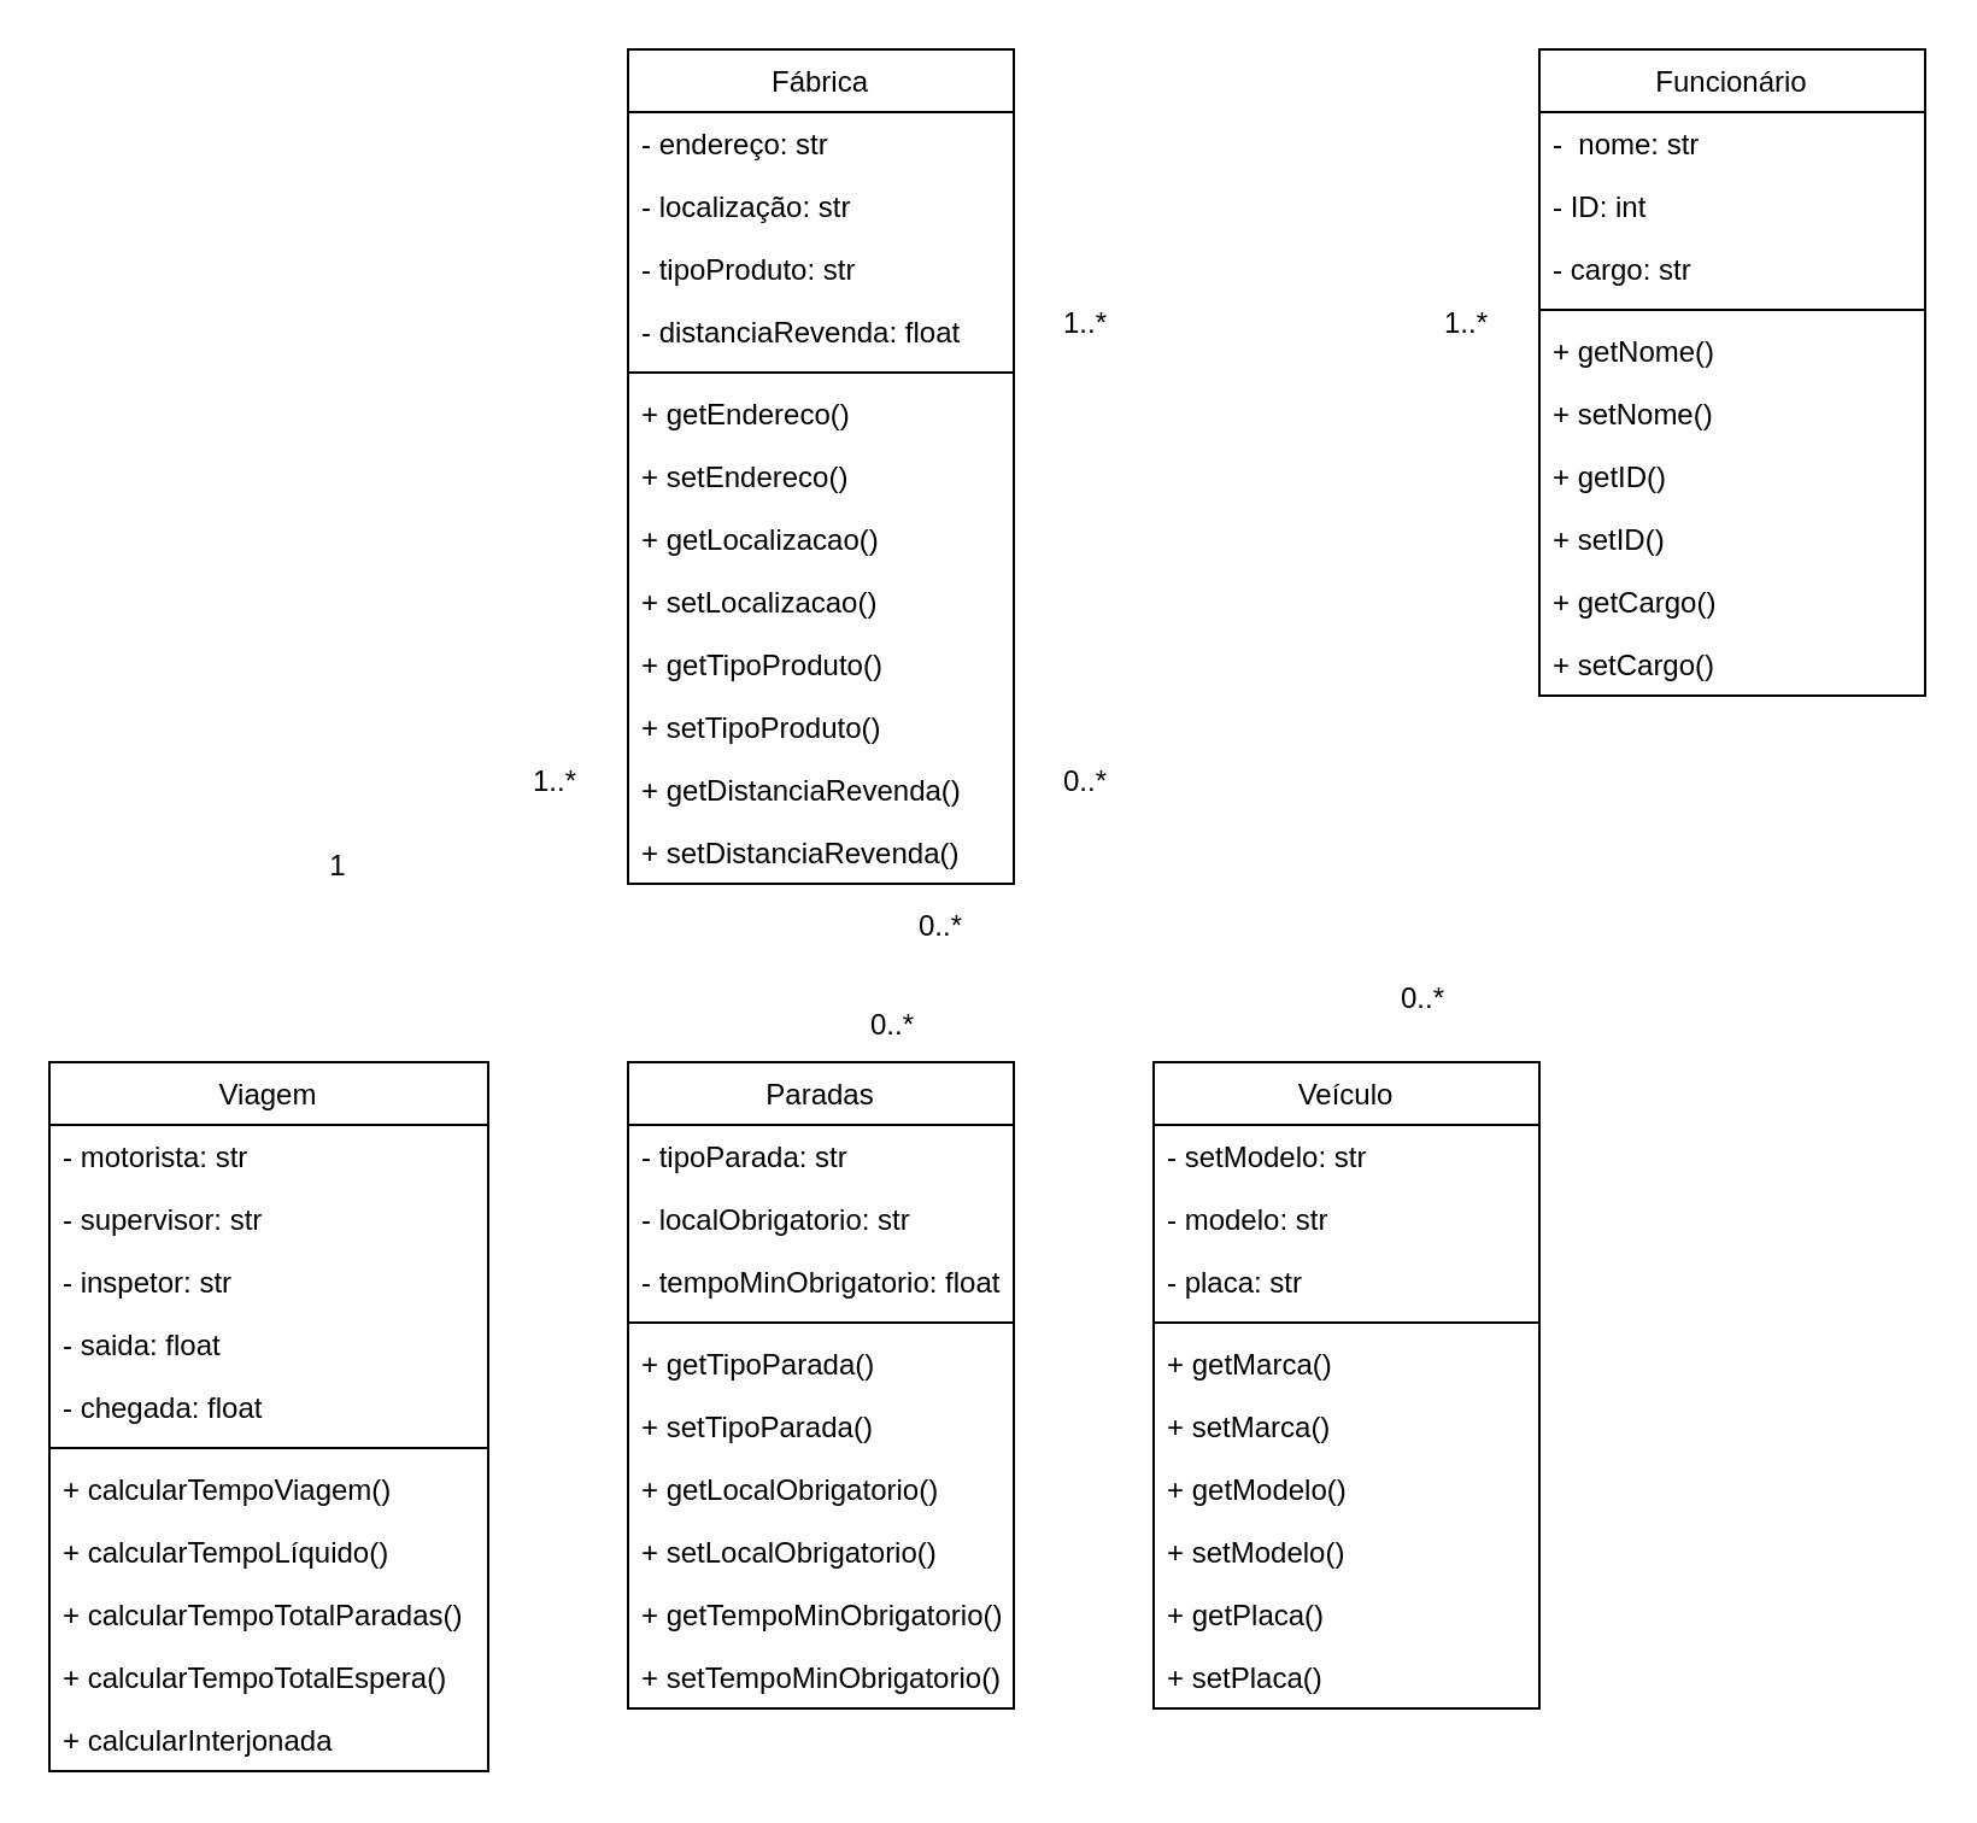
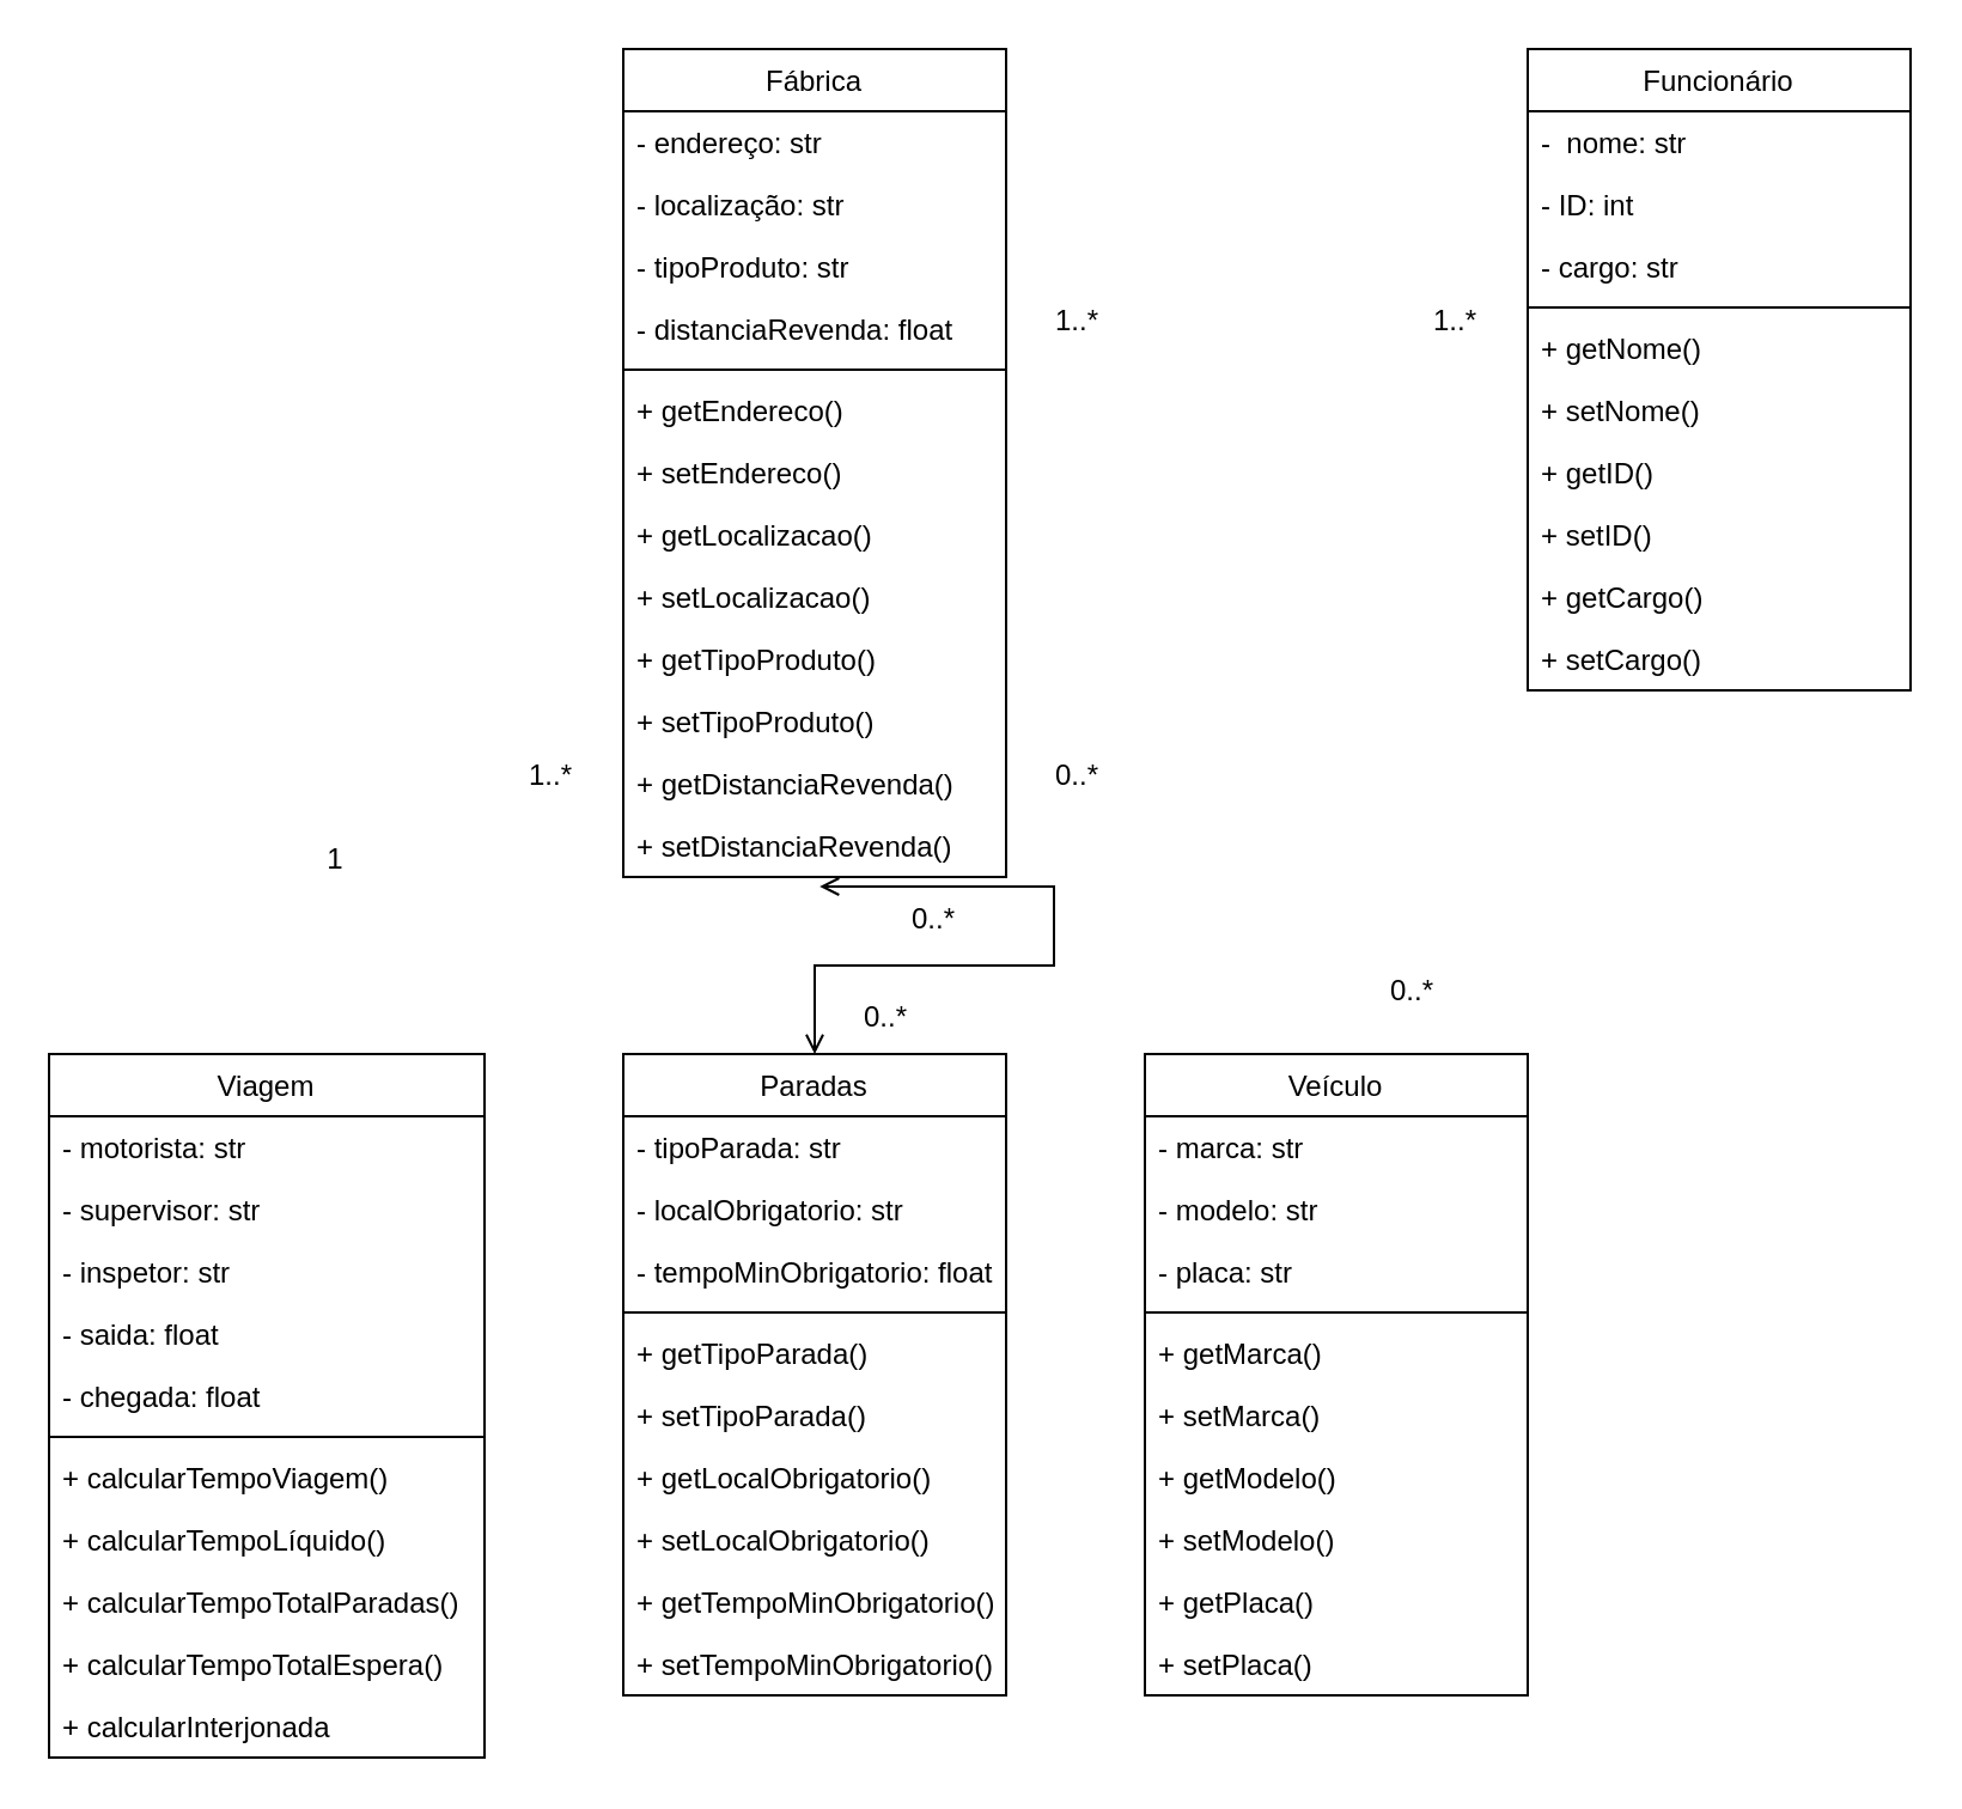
+ <mxCell id="61" style="edgeStyle=orthogonalEdgeStyle;rounded=0;orthogonalLoop=1;jettySize=auto;html=1;exitX=0.5;exitY=0;exitDx=0;exitDy=0;entryX=0.513;entryY=1.154;entryDx=0;entryDy=0;entryPerimeter=0;endArrow=open;endFill=0;startArrow=open;startFill=0;" edge="1" parent="1" source="38" target="15"><mxGeometry relative="1" as="geometry" /></mxCell>
- <mxCell id="28" value="- setModelo: str" style="text;align=left;verticalAlign=top;spacingLeft=4;spacingRight=4;overflow=hidden;rotatable=0;points=[[0,0.5],[1,0.5]];portConstraint=eastwest;" vertex="1" parent="27"><mxGeometry y="26" width="160" height="26" as="geometry" /></mxCell>
+ <mxCell id="28" value="- marca: str" style="text;align=left;verticalAlign=top;spacingLeft=4;spacingRight=4;overflow=hidden;rotatable=0;points=[[0,0.5],[1,0.5]];portConstraint=eastwest;" vertex="1" parent="27"><mxGeometry y="26" width="160" height="26" as="geometry" /></mxCell>
